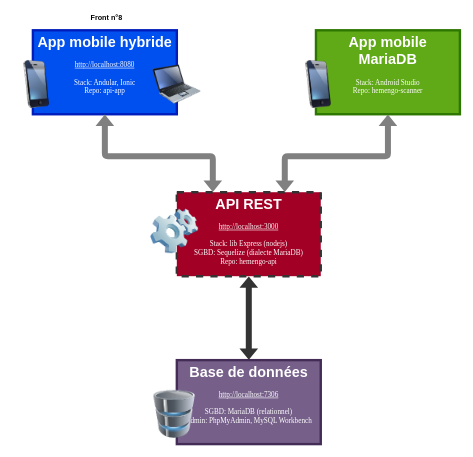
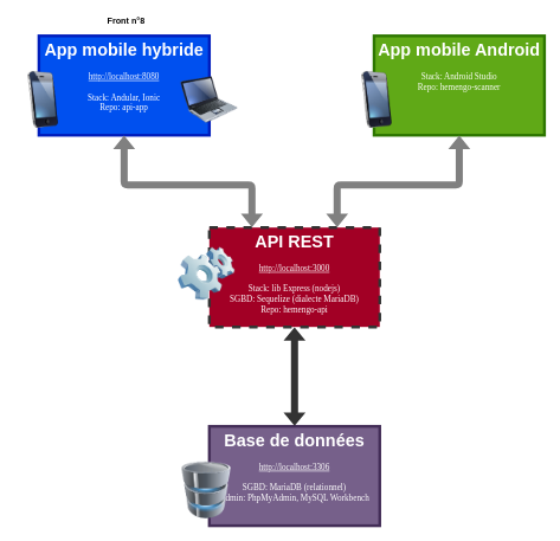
- <mxCell id="9" value="&lt;h1&gt;App mobile MariaDB&lt;/h1&gt;&lt;span style=&quot;font-family: &amp;#34;verdana&amp;#34;&quot;&gt;Stack: Android Studio&lt;br&gt;&lt;/span&gt;&lt;span style=&quot;font-family: &amp;#34;verdana&amp;#34;&quot;&gt;Repo: hemengo-scanner&lt;br&gt;&lt;/span&gt;" style="text;html=1;spacing=5;spacingTop=-20;whiteSpace=wrap;overflow=hidden;rounded=0;strokeWidth=4;fillColor=#60a917;fontColor=#ffffff;strokeColor=#2D7600;align=center;" vertex="1" parent="8"><mxGeometry x="36" width="240" height="140" as="geometry" /></mxCell>
+ <mxCell id="9" value="&lt;h1&gt;App mobile Android&lt;/h1&gt;&lt;span style=&quot;font-family: &amp;#34;verdana&amp;#34;&quot;&gt;Stack: Android Studio&lt;br&gt;&lt;/span&gt;&lt;span style=&quot;font-family: &amp;#34;verdana&amp;#34;&quot;&gt;Repo: hemengo-scanner&lt;br&gt;&lt;/span&gt;" style="text;html=1;spacing=5;spacingTop=-20;whiteSpace=wrap;overflow=hidden;rounded=0;strokeWidth=4;fillColor=#60a917;fontColor=#ffffff;strokeColor=#2D7600;align=center;" vertex="1" parent="8"><mxGeometry x="36" width="240" height="140" as="geometry" /></mxCell>
- <mxCell id="6" value="&lt;h1&gt;Base de données&lt;/h1&gt;&lt;span style=&quot;font-family: &amp;#34;verdana&amp;#34;&quot;&gt;&lt;div&gt;&lt;span&gt;&lt;u&gt;http://localhost:7306&lt;/u&gt;&lt;/span&gt;&lt;/div&gt;&lt;/span&gt;&lt;font face=&quot;Verdana&quot;&gt;&lt;div&gt;&lt;br&gt;&lt;/div&gt;&lt;/font&gt;&lt;font face=&quot;verdana&quot;&gt;SGBD: MariaDB (relationnel)&lt;br&gt;Admin: PhpMyAdmin, MySQL Workbench&lt;br&gt;&lt;/font&gt;" style="text;html=1;spacing=5;spacingTop=-20;whiteSpace=wrap;overflow=hidden;rounded=0;strokeWidth=4;fillColor=#76608a;fontColor=#ffffff;strokeColor=#432D57;align=center;" vertex="1" parent="5"><mxGeometry x="44" width="240" height="140" as="geometry" /></mxCell>
+ <mxCell id="6" value="&lt;h1&gt;Base de données&lt;/h1&gt;&lt;span style=&quot;font-family: &amp;#34;verdana&amp;#34;&quot;&gt;&lt;div&gt;&lt;span&gt;&lt;u&gt;http://localhost:3306&lt;/u&gt;&lt;/span&gt;&lt;/div&gt;&lt;/span&gt;&lt;font face=&quot;Verdana&quot;&gt;&lt;div&gt;&lt;br&gt;&lt;/div&gt;&lt;/font&gt;&lt;font face=&quot;verdana&quot;&gt;SGBD: MariaDB (relationnel)&lt;br&gt;Admin: PhpMyAdmin, MySQL Workbench&lt;br&gt;&lt;/font&gt;" style="text;html=1;spacing=5;spacingTop=-20;whiteSpace=wrap;overflow=hidden;rounded=0;strokeWidth=4;fillColor=#76608a;fontColor=#ffffff;strokeColor=#432D57;align=center;" vertex="1" parent="5"><mxGeometry x="44" width="240" height="140" as="geometry" /></mxCell>
